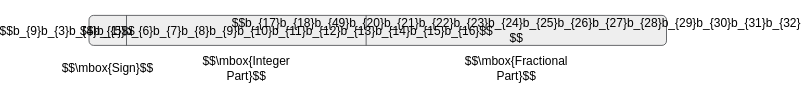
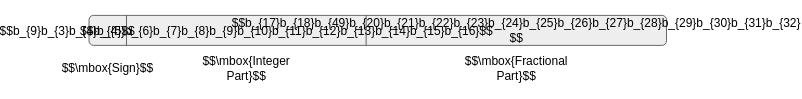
- <mxCell id="3" value="&lt;font style=&quot;font-size: 16px;&quot;&gt;$$b_{1}$$&lt;/font&gt;" style="text;html=1;align=center;verticalAlign=middle;whiteSpace=wrap;rounded=0;" parent="1" vertex="1"><mxGeometry x="20" y="20" width="50" height="40" as="geometry" /></mxCell>
+ <mxCell id="3" value="&lt;font style=&quot;font-size: 16px;&quot;&gt;$$b_{4}$$&lt;/font&gt;" style="text;html=1;align=center;verticalAlign=middle;whiteSpace=wrap;rounded=0;" parent="1" vertex="1"><mxGeometry x="20" y="20" width="50" height="40" as="geometry" /></mxCell>
